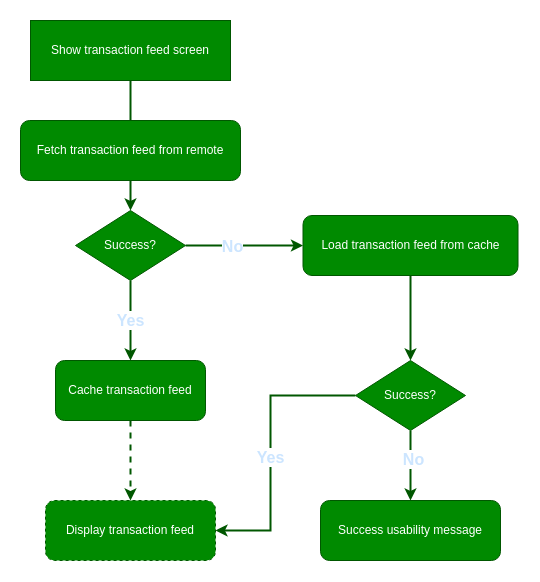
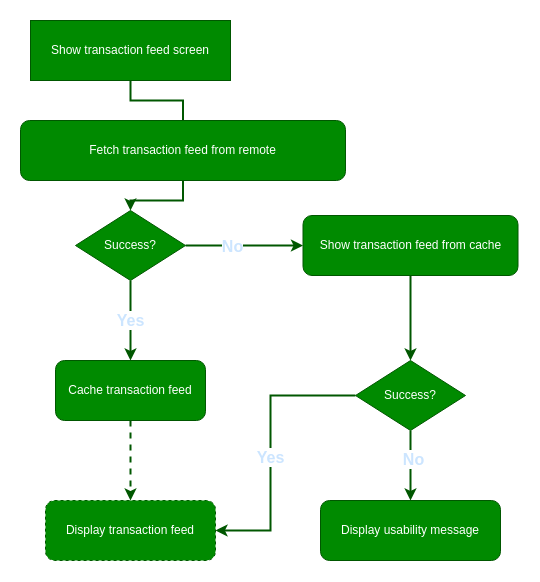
- <mxCell id="5" value="Fetch transaction feed from remote" style="rounded=1;whiteSpace=wrap;html=1;fillColor=#008a00;strokeColor=#005700;fontColor=#ffffff;" parent="1" vertex="1"><mxGeometry x="20" y="120" width="220" height="60" as="geometry" /></mxCell>
+ <mxCell id="5" value="Fetch transaction feed from remote" style="rounded=1;whiteSpace=wrap;html=1;fillColor=#008a00;strokeColor=#005700;fontColor=#ffffff;" parent="1" vertex="1"><mxGeometry x="20" y="120" width="325" height="60" as="geometry" /></mxCell>
- <mxCell id="14" value="Load transaction feed from cache" style="rounded=1;whiteSpace=wrap;html=1;fillColor=#008a00;strokeColor=#005700;fontColor=#ffffff;" parent="1" vertex="1"><mxGeometry x="302.5" y="215" width="215" height="60" as="geometry" /></mxCell>
+ <mxCell id="14" value="Show transaction feed from cache" style="rounded=1;whiteSpace=wrap;html=1;fillColor=#008a00;strokeColor=#005700;fontColor=#ffffff;" parent="1" vertex="1"><mxGeometry x="302.5" y="215" width="215" height="60" as="geometry" /></mxCell>
- <mxCell id="19" value="Success usability message" style="rounded=1;whiteSpace=wrap;html=1;fillColor=#008a00;strokeColor=#005700;fontColor=#ffffff;" parent="1" vertex="1"><mxGeometry x="320" y="500" width="180" height="60" as="geometry" /></mxCell>
+ <mxCell id="19" value="Display usability message" style="rounded=1;whiteSpace=wrap;html=1;fillColor=#008a00;strokeColor=#005700;fontColor=#ffffff;" parent="1" vertex="1"><mxGeometry x="320" y="500" width="180" height="60" as="geometry" /></mxCell>
